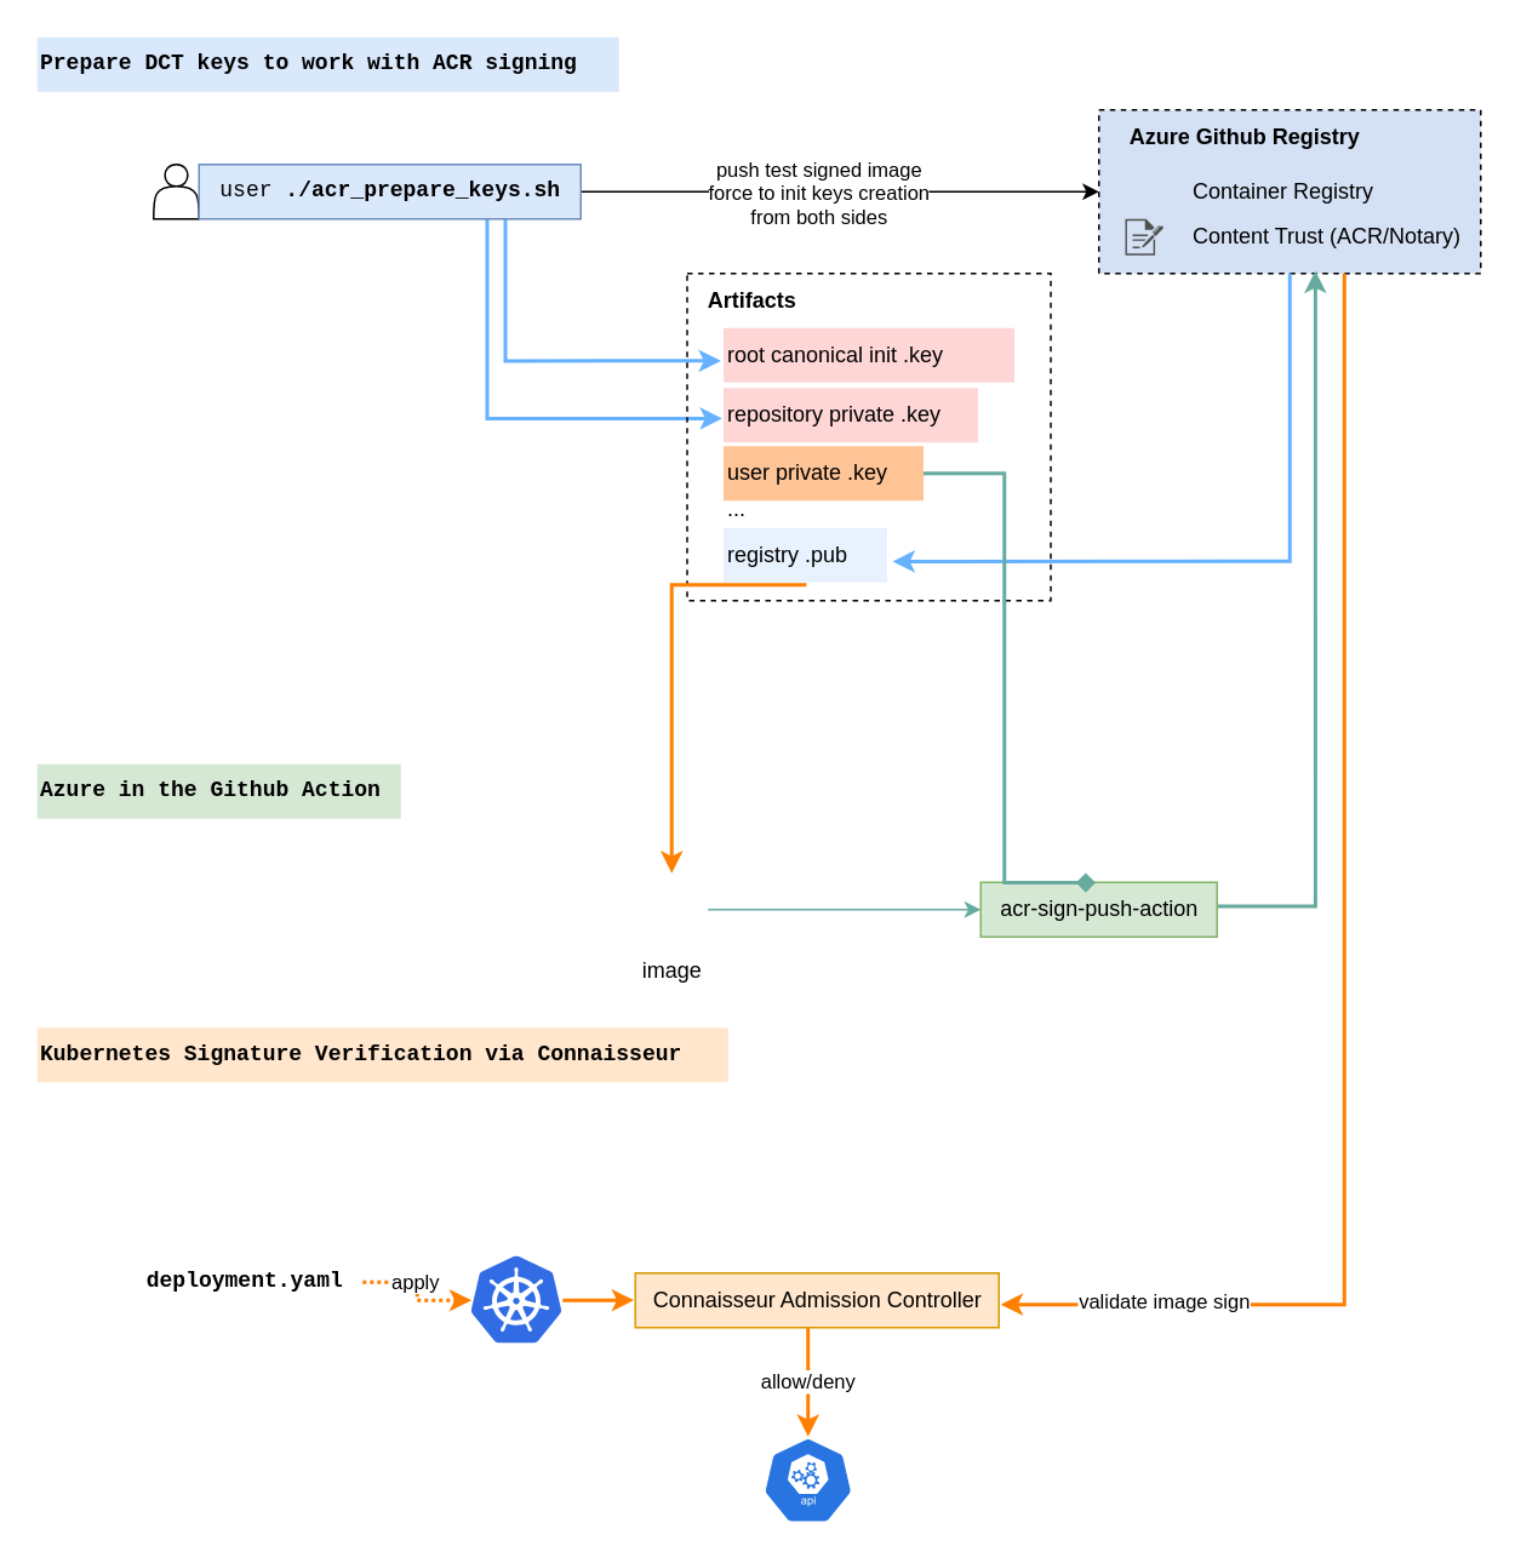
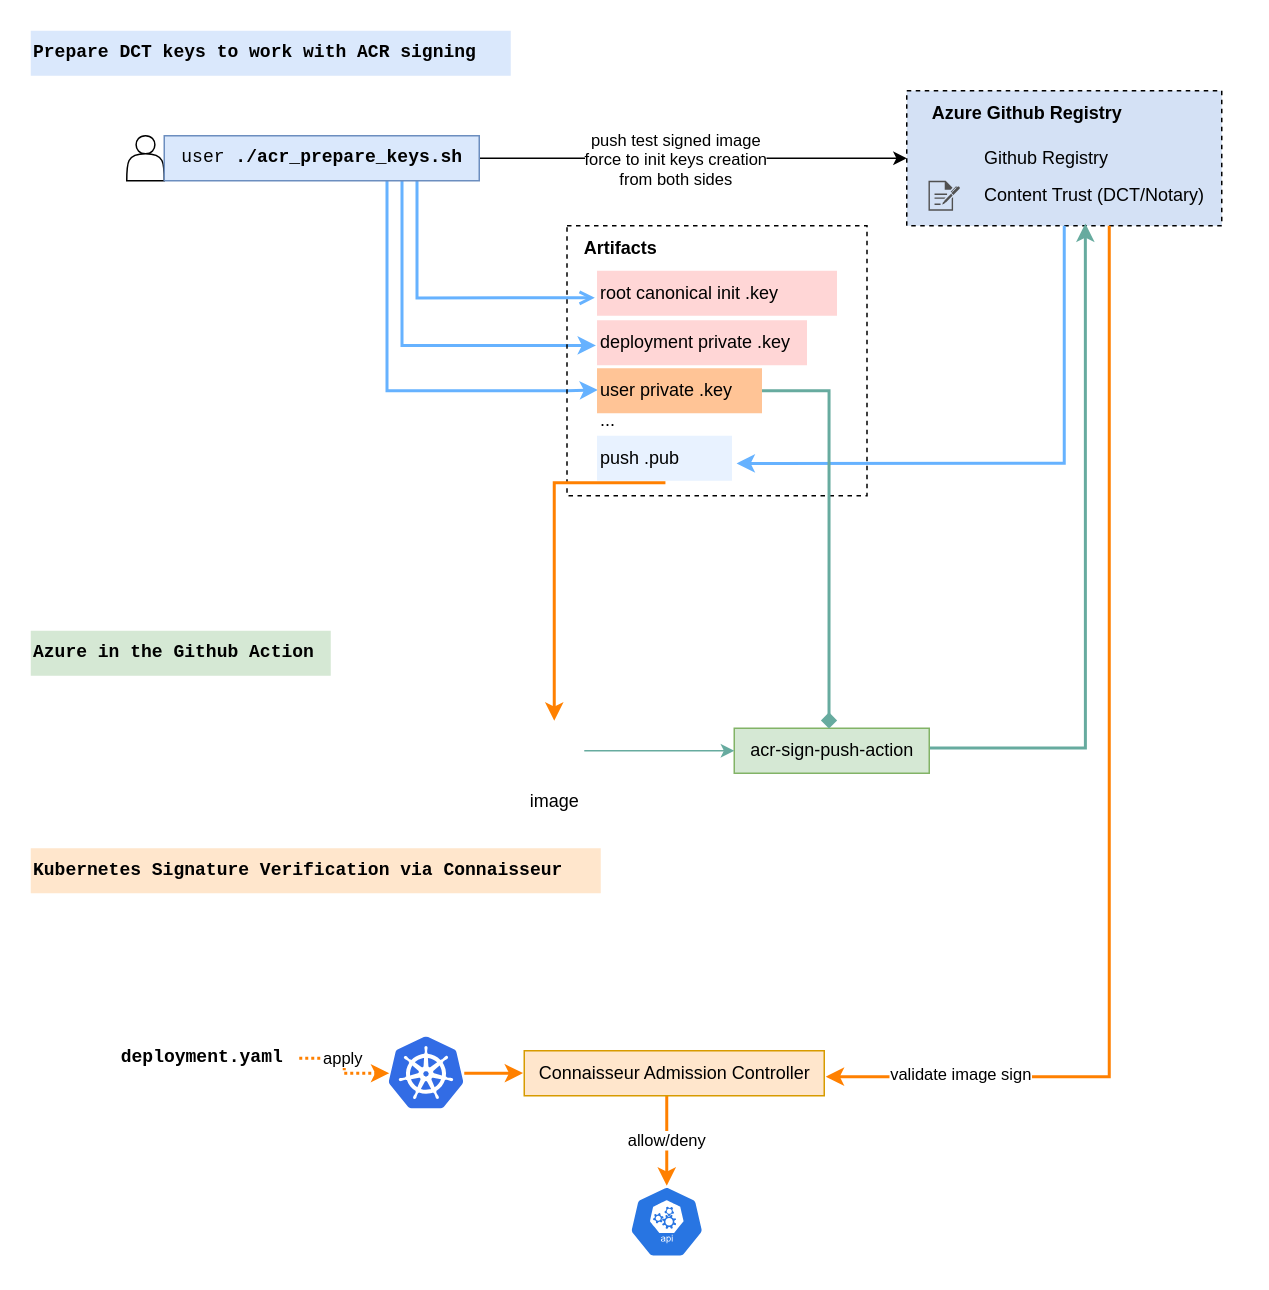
- <mxCell id="13" value="Container Registry" style="text;html=1;align=left;verticalAlign=middle;resizable=0;points=[];autosize=1;strokeColor=none;fillColor=none;" parent="9" vertex="1"><mxGeometry x="55" y="30" width="120" height="30" as="geometry" /></mxCell>
+ <mxCell id="13" value="Github Registry" style="text;html=1;align=left;verticalAlign=middle;resizable=0;points=[];autosize=1;strokeColor=none;fillColor=none;" parent="9" vertex="1"><mxGeometry x="55" y="30" width="120" height="30" as="geometry" /></mxCell>
- <mxCell id="15" value="Content Trust (ACR/Notary)" style="text;html=1;align=left;verticalAlign=middle;resizable=0;points=[];autosize=1;strokeColor=none;fillColor=none;" parent="9" vertex="1"><mxGeometry x="55" y="55" width="170" height="30" as="geometry" /></mxCell>
+ <mxCell id="15" value="Content Trust (DCT/Notary)" style="text;html=1;align=left;verticalAlign=middle;resizable=0;points=[];autosize=1;strokeColor=none;fillColor=none;" parent="9" vertex="1"><mxGeometry x="55" y="55" width="170" height="30" as="geometry" /></mxCell>
- <mxCell id="3" style="edgeStyle=orthogonalEdgeStyle;rounded=0;orthogonalLoop=1;jettySize=auto;html=1;entryX=-0.009;entryY=0.602;entryDx=0;entryDy=0;entryPerimeter=0;strokeColor=#66B2FF;strokeWidth=2;" parent="1" source="8" target="19" edge="1"><mxGeometry relative="1" as="geometry"><Array as="points"><mxPoint x="277.5" y="198" /></Array></mxGeometry></mxCell>
+ <mxCell id="3" style="edgeStyle=orthogonalEdgeStyle;rounded=0;orthogonalLoop=1;jettySize=auto;html=1;entryX=-0.009;entryY=0.602;entryDx=0;entryDy=0;entryPerimeter=0;strokeColor=#66B2FF;strokeWidth=2;endArrow=open;" parent="1" source="8" target="19" edge="1"><mxGeometry relative="1" as="geometry"><Array as="points"><mxPoint x="277.5" y="198" /></Array></mxGeometry></mxCell>
- <mxCell id="20" value="repository private .key" style="text;html=1;align=left;verticalAlign=middle;resizable=0;points=[];autosize=1;strokeColor=none;fillColor=#FFD6D6;" parent="16" vertex="1"><mxGeometry x="20" y="63" width="140" height="30" as="geometry" /></mxCell>
+ <mxCell id="20" value="deployment private .key" style="text;html=1;align=left;verticalAlign=middle;resizable=0;points=[];autosize=1;strokeColor=none;fillColor=#FFD6D6;" parent="16" vertex="1"><mxGeometry x="20" y="63" width="140" height="30" as="geometry" /></mxCell>
+ <mxCell id="5" style="edgeStyle=orthogonalEdgeStyle;rounded=0;orthogonalLoop=1;jettySize=auto;html=1;entryX=0.006;entryY=0.482;entryDx=0;entryDy=0;entryPerimeter=0;strokeColor=#66B2FF;strokeWidth=2;" parent="1" source="8" target="21" edge="1"><mxGeometry relative="1" as="geometry"><Array as="points"><mxPoint x="257.5" y="260" /><mxPoint x="377.5" y="260" /></Array></mxGeometry></mxCell>
- <mxCell id="22" value="registry .pub" style="text;html=1;align=left;verticalAlign=middle;resizable=0;points=[];autosize=1;strokeColor=none;fillColor=#E8F2FF;" parent="16" vertex="1"><mxGeometry x="20" y="140" width="90" height="30" as="geometry" /></mxCell>
+ <mxCell id="22" value="push .pub" style="text;html=1;align=left;verticalAlign=middle;resizable=0;points=[];autosize=1;strokeColor=none;fillColor=#E8F2FF;" parent="16" vertex="1"><mxGeometry x="20" y="140" width="90" height="30" as="geometry" /></mxCell>
- <mxCell id="28" value="acr-sign-push-action" style="text;html=1;align=center;verticalAlign=middle;resizable=0;points=[];autosize=1;strokeColor=#82b366;fillColor=#d5e8d4;" parent="1" vertex="1"><mxGeometry x="539" y="485" width="130" height="30" as="geometry" /></mxCell>
+ <mxCell id="28" value="acr-sign-push-action" style="text;html=1;align=center;verticalAlign=middle;resizable=0;points=[];autosize=1;strokeColor=#82b366;fillColor=#d5e8d4;" parent="1" vertex="1"><mxGeometry x="489" y="485" width="130" height="30" as="geometry" /></mxCell>
